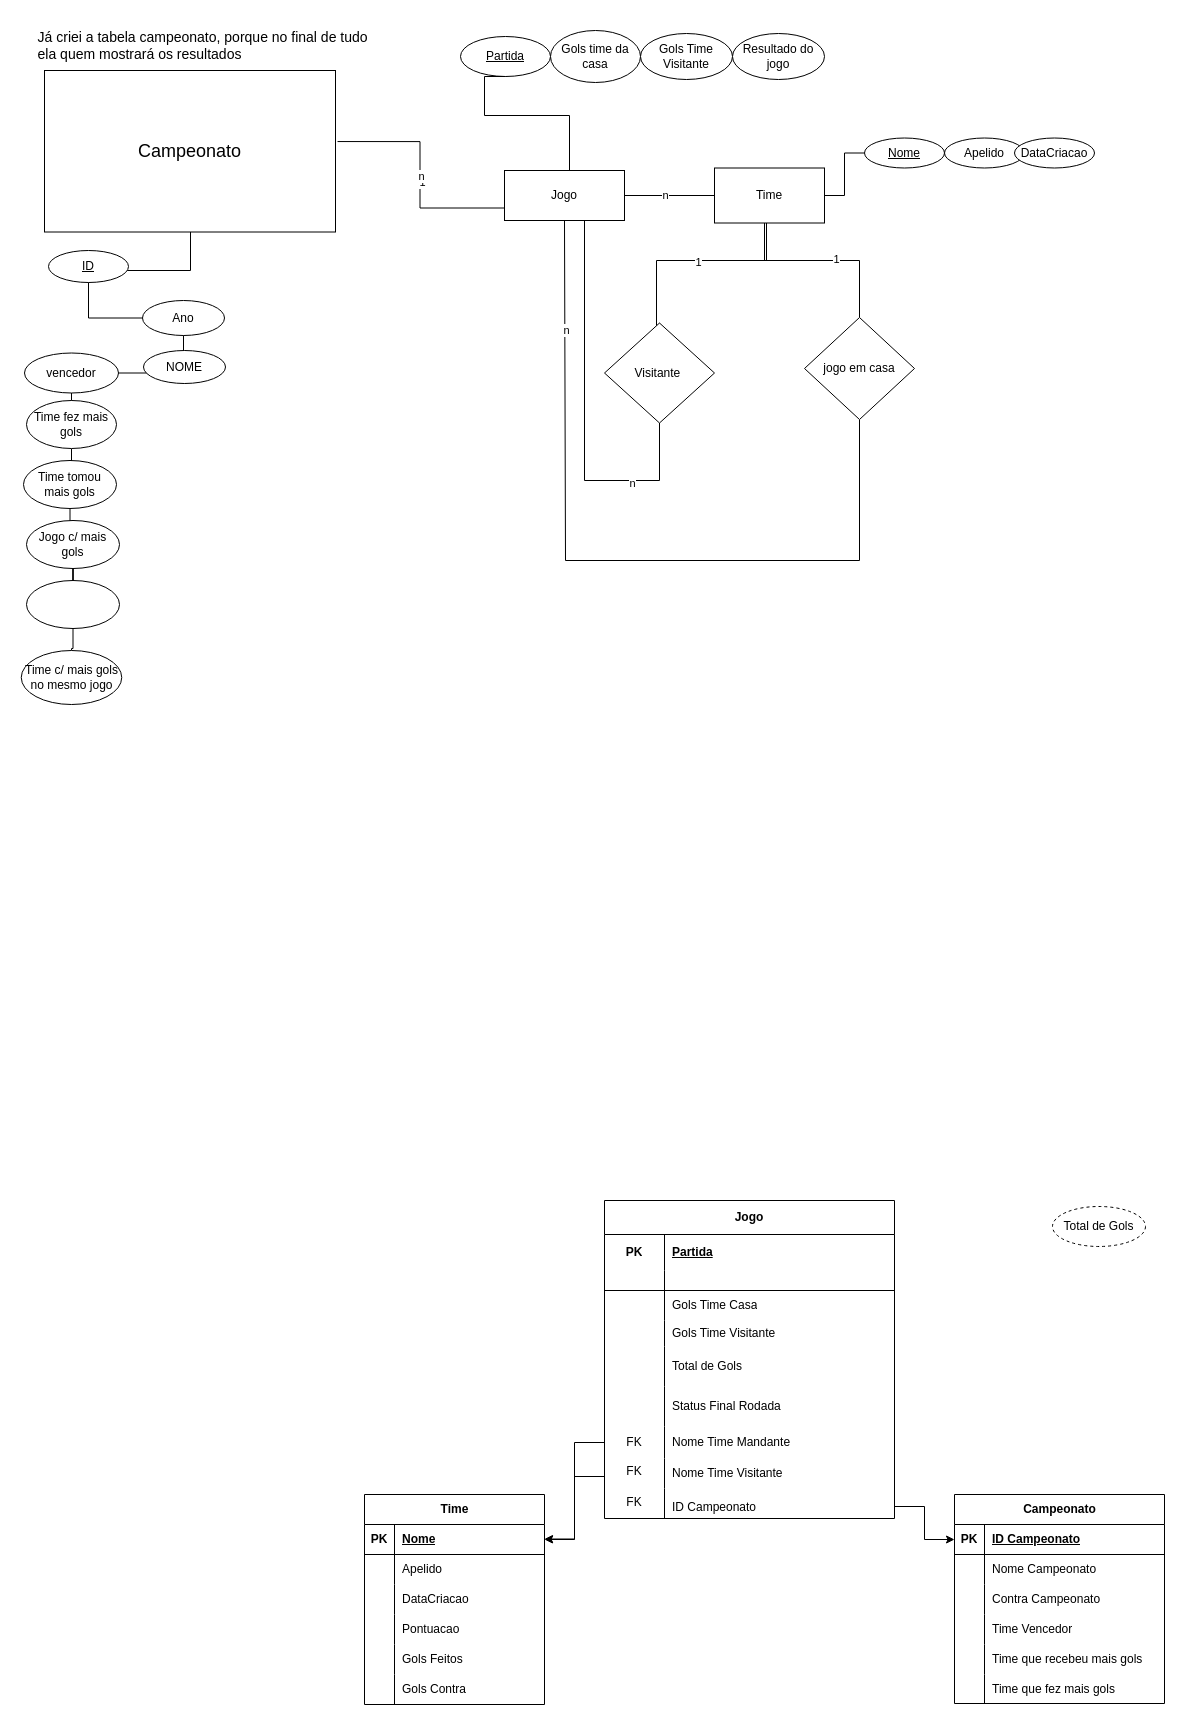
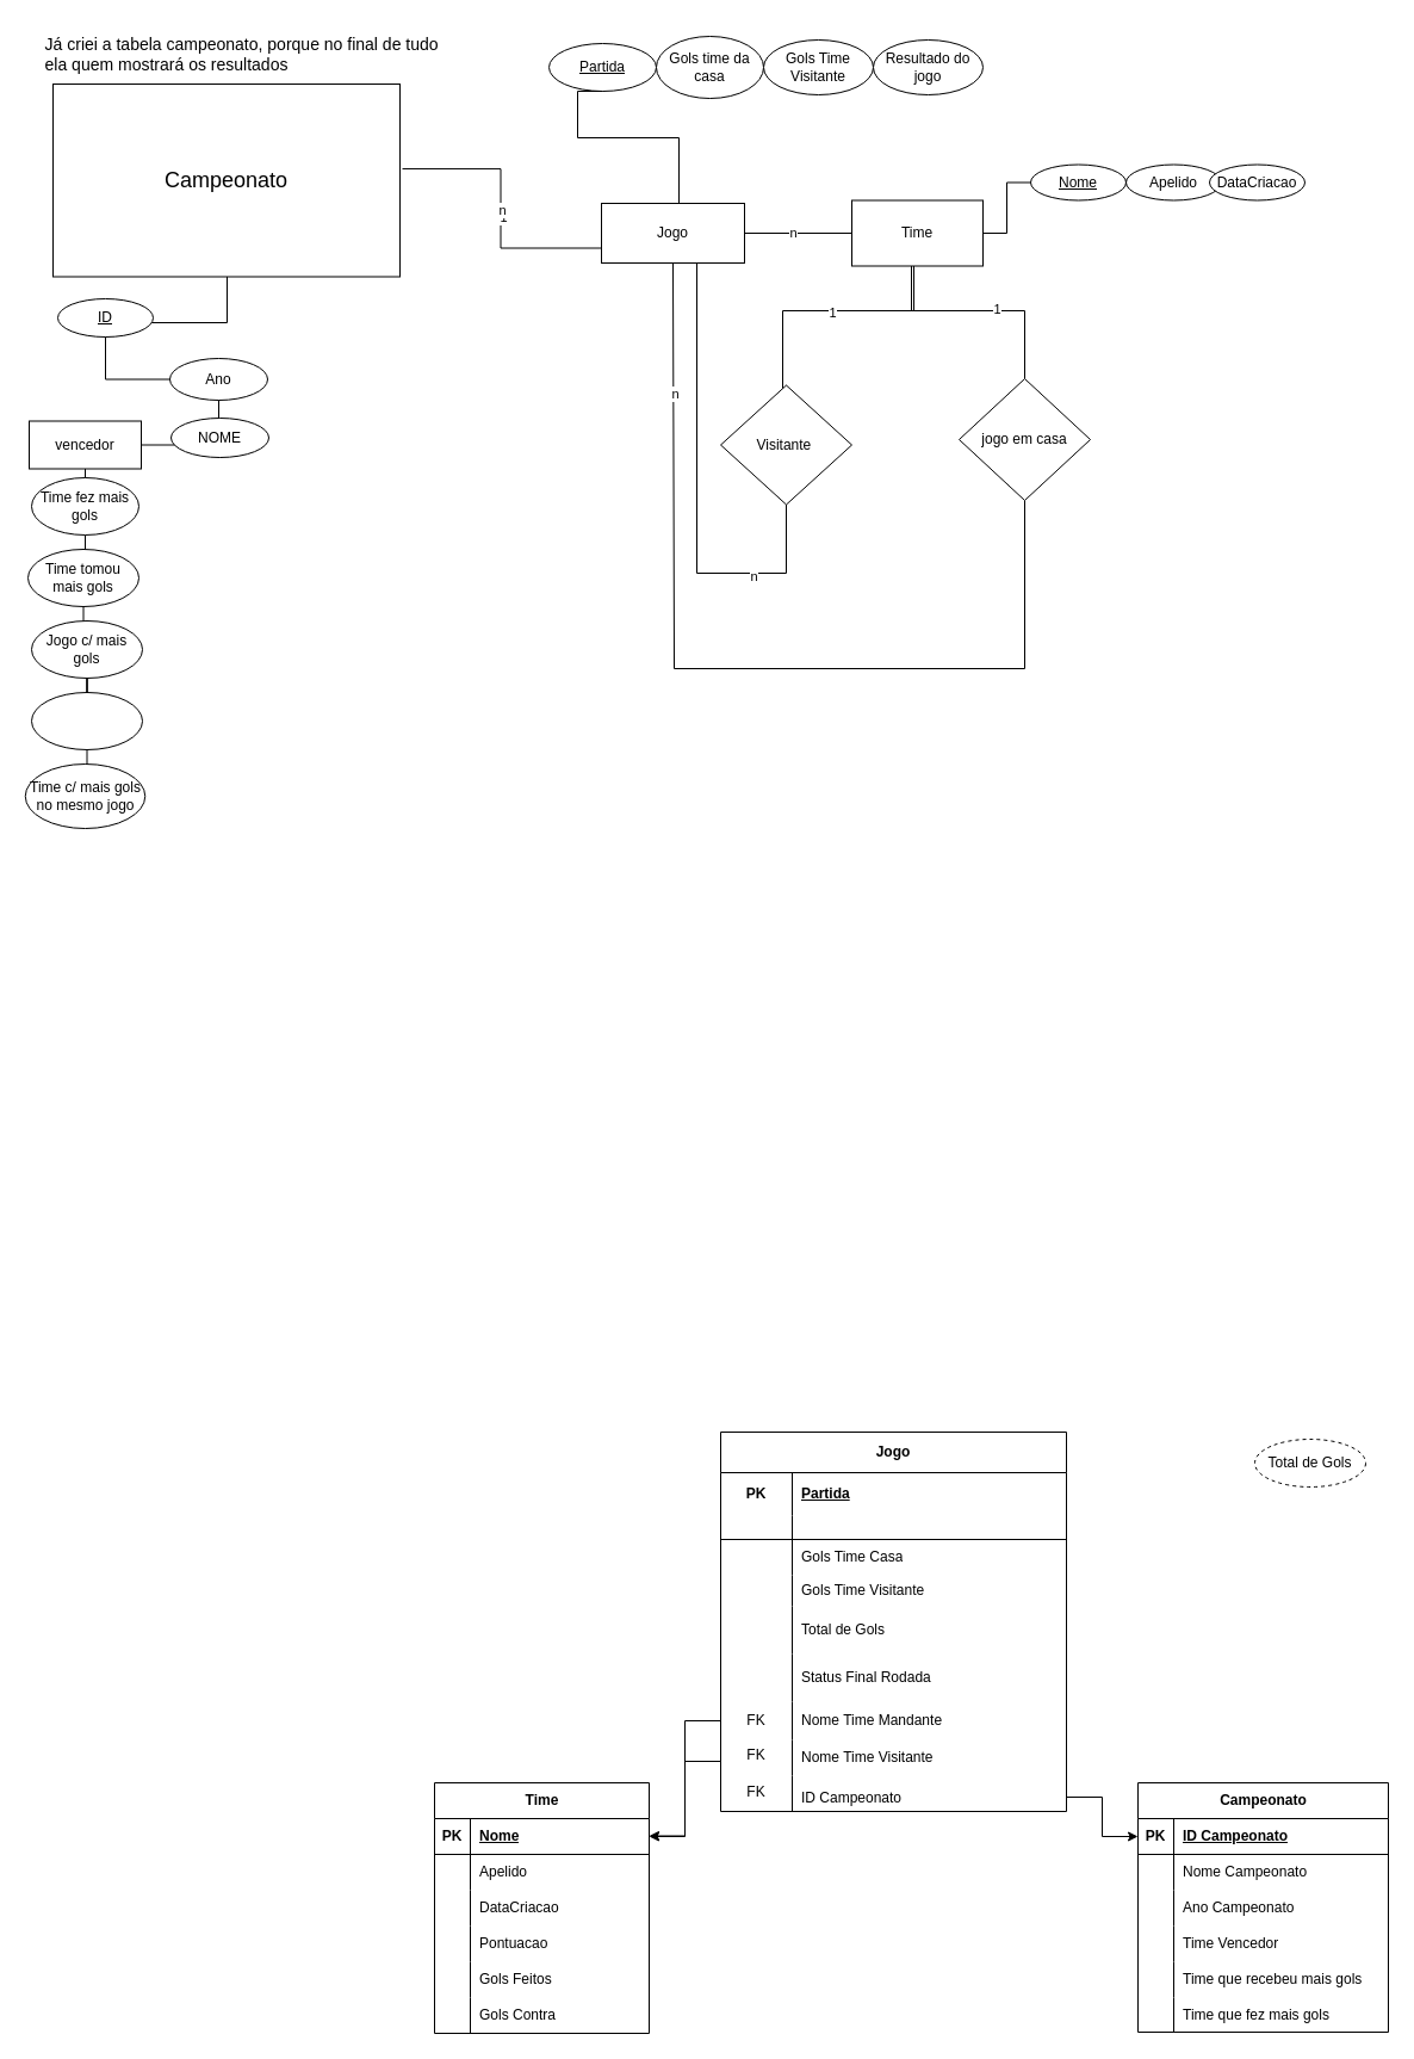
- <mxCell id="102" value="vencedor" style="ellipse;whiteSpace=wrap;html=1;align=center;" parent="1" vertex="1"><mxGeometry x="24" y="352.5" width="94" height="40" as="geometry" /></mxCell>
+ <mxCell id="102" value="vencedor" style="whiteSpace=wrap;html=1;align=center;rounded=0;" parent="1" vertex="1"><mxGeometry x="24" y="352.5" width="94" height="40" as="geometry" /></mxCell>
- <mxCell id="117" value="Time c/ mais gols no mesmo jogo" style="ellipse;whiteSpace=wrap;html=1;align=center;" parent="1" vertex="1"><mxGeometry x="20.75" y="650" width="100.5" height="54" as="geometry" /></mxCell>
+ <mxCell id="117" value="Time c/ mais gols no mesmo jogo" style="ellipse;whiteSpace=wrap;html=1;align=center;" parent="1" vertex="1"><mxGeometry x="20.75" y="640" width="100.5" height="54" as="geometry" /></mxCell>
- <mxCell id="42" value="Contra Campeonato" style="shape=partialRectangle;connectable=0;fillColor=none;top=0;left=0;bottom=0;right=0;align=left;spacingLeft=6;overflow=hidden;whiteSpace=wrap;html=1;" parent="40" vertex="1"><mxGeometry x="30" width="180" height="30" as="geometry"><mxRectangle width="180" height="30" as="alternateBounds" /></mxGeometry></mxCell>
+ <mxCell id="42" value="Ano Campeonato" style="shape=partialRectangle;connectable=0;fillColor=none;top=0;left=0;bottom=0;right=0;align=left;spacingLeft=6;overflow=hidden;whiteSpace=wrap;html=1;" parent="40" vertex="1"><mxGeometry x="30" width="180" height="30" as="geometry"><mxRectangle width="180" height="30" as="alternateBounds" /></mxGeometry></mxCell>
